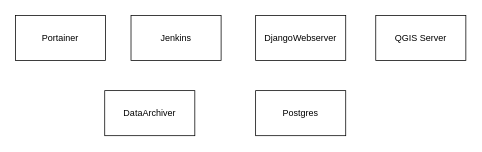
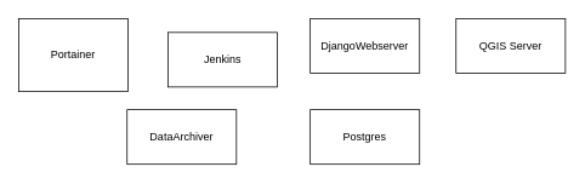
- <mxCell id="2" value="Portainer" style="rounded=0;whiteSpace=wrap;html=1;" vertex="1" parent="1"><mxGeometry x="20" y="20" width="120" height="60" as="geometry" /></mxCell>
+ <mxCell id="2" value="Portainer" style="rounded=0;whiteSpace=wrap;html=1;" vertex="1" parent="1"><mxGeometry x="20" y="20" width="120" height="80" as="geometry" /></mxCell>
- <mxCell id="3" value="Jenkins" style="rounded=0;whiteSpace=wrap;html=1;" vertex="1" parent="1"><mxGeometry x="174" y="20" width="120" height="60" as="geometry" /></mxCell>
+ <mxCell id="3" value="Jenkins" style="rounded=0;whiteSpace=wrap;html=1;" vertex="1" parent="1"><mxGeometry x="184" y="35" width="120" height="60" as="geometry" /></mxCell>
